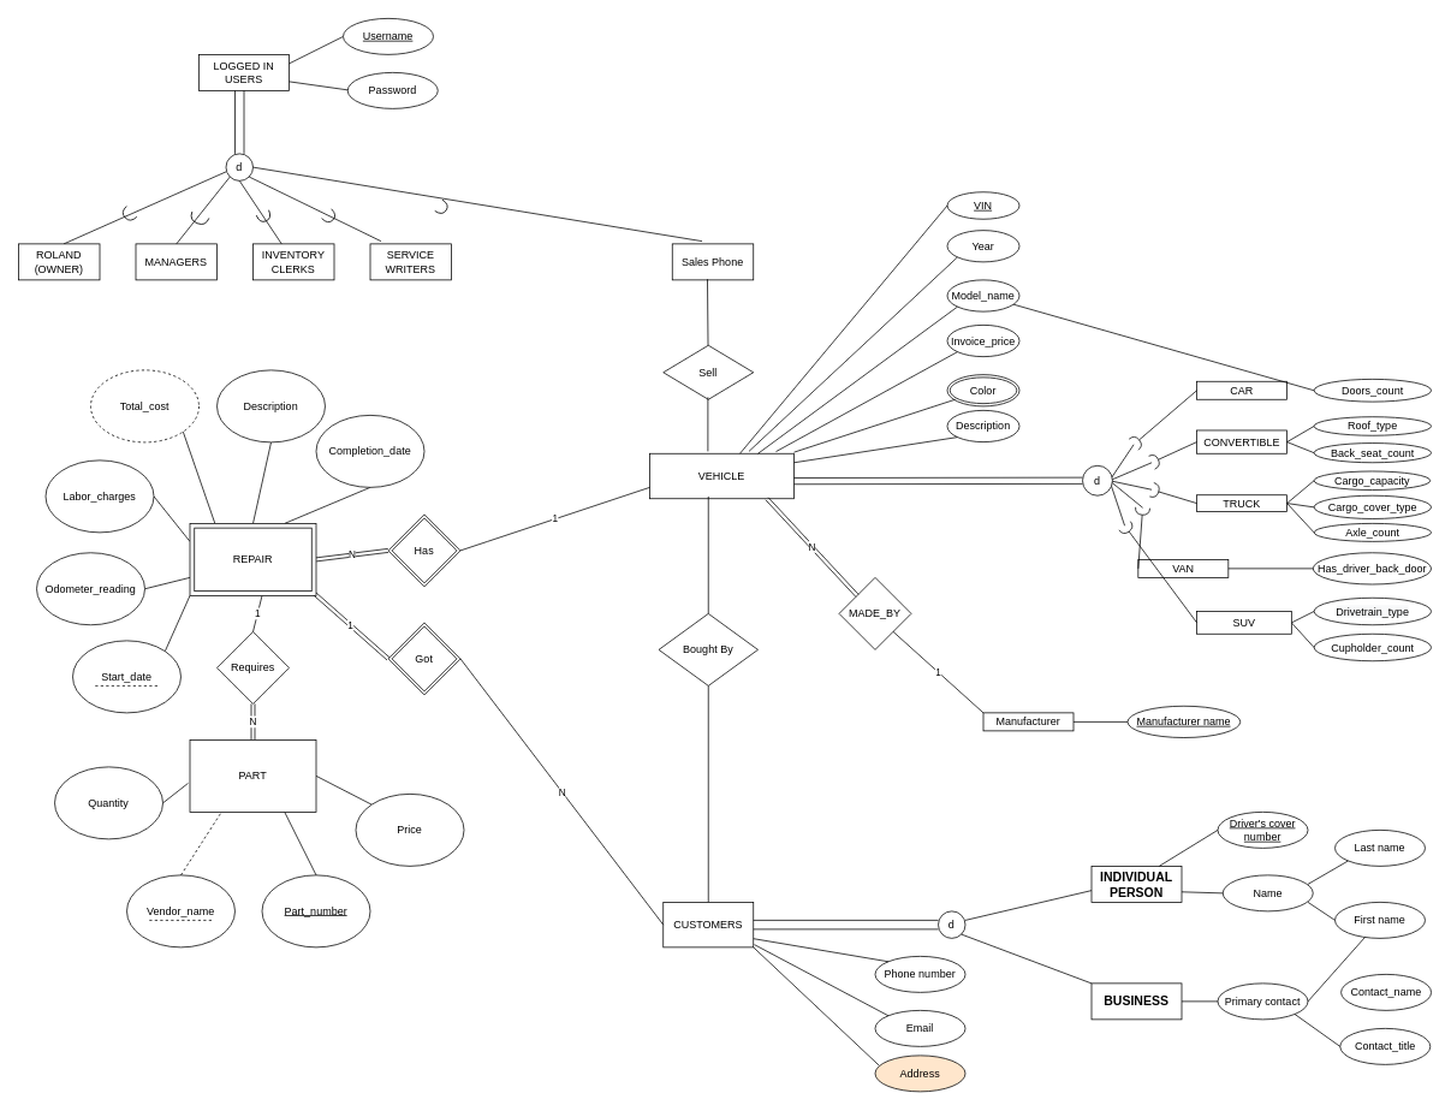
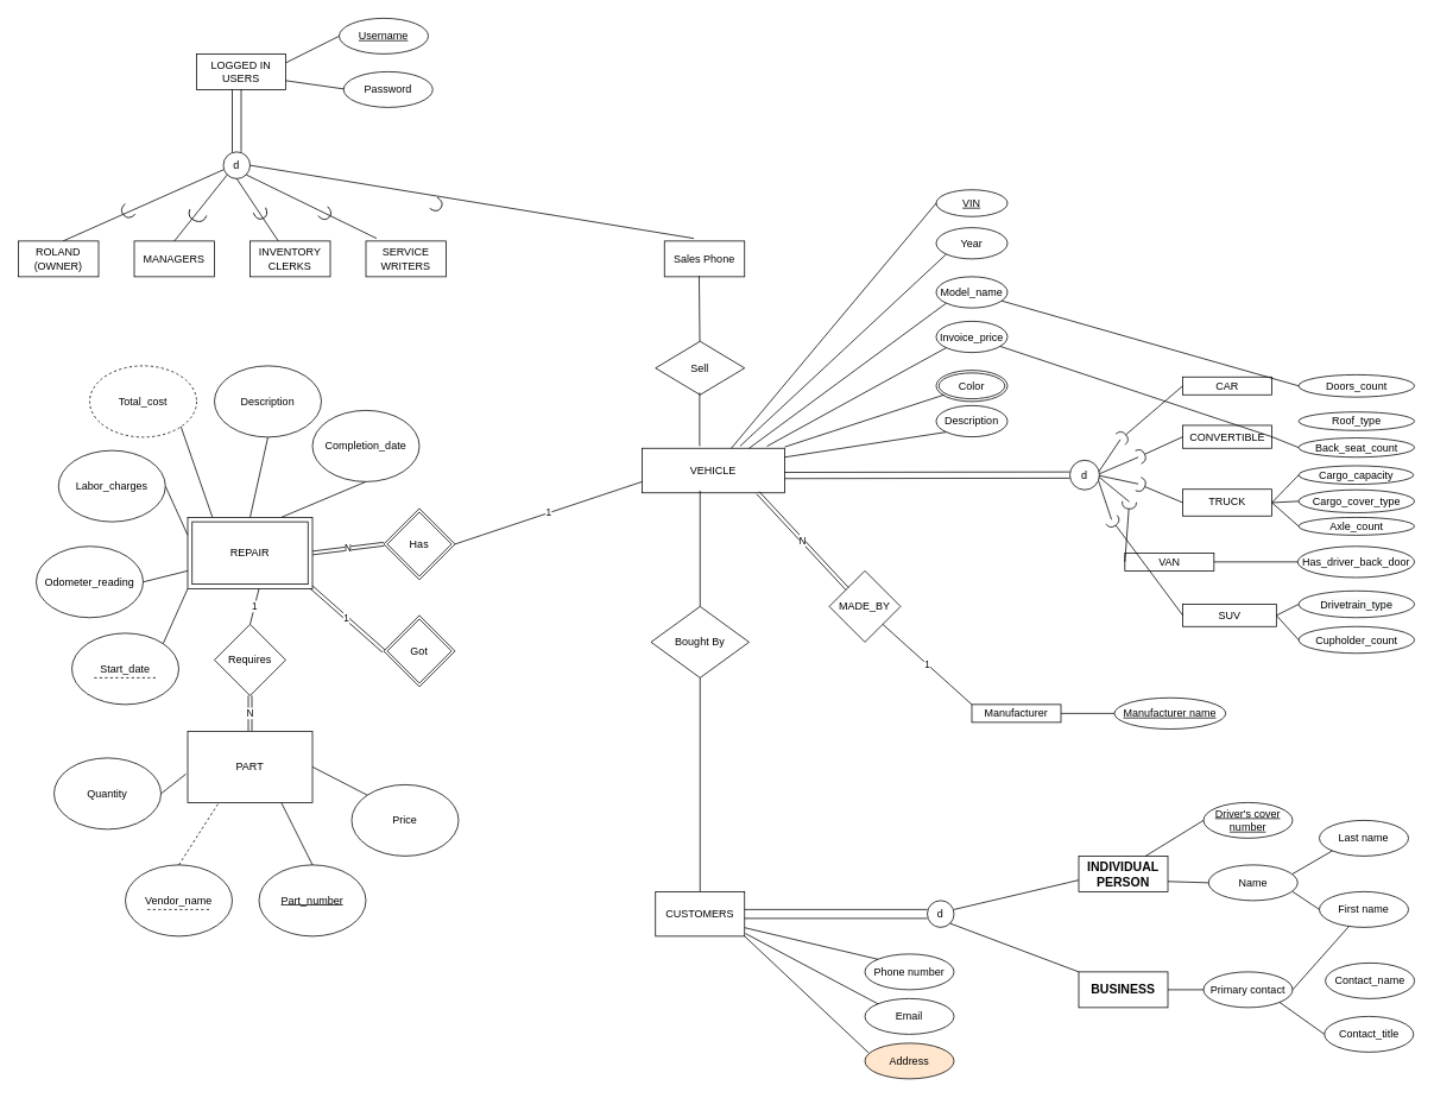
- <mxCell id="48" value="" style="endArrow=none;html=1;entryX=0;entryY=0.5;entryDx=0;entryDy=0;exitX=1;exitY=0.5;exitDx=0;exitDy=0;" edge="1" parent="1" source="46" target="30"><mxGeometry width="50" height="50" relative="1" as="geometry"><mxPoint x="1396.78" y="524.06" as="sourcePoint" /><mxPoint x="1446.78" y="474.06" as="targetPoint" /></mxGeometry></mxCell>
+ <mxCell id="48" value="" style="endArrow=none;html=1;exitX=1;exitY=0.5;exitDx=0;exitDy=0;" edge="1" parent="1" source="46" target="70"><mxGeometry width="50" height="50" relative="1" as="geometry"><mxPoint x="1396.78" y="524.06" as="sourcePoint" /><mxPoint x="1446.78" y="474.06" as="targetPoint" /></mxGeometry></mxCell>
- <mxCell id="124" value="Labor_charges" style="ellipse;whiteSpace=wrap;html=1;" vertex="1" parent="1"><mxGeometry x="50" y="510" width="120" height="80" as="geometry" /></mxCell>
+ <mxCell id="124" value="Labor_charges" style="ellipse;whiteSpace=wrap;html=1;" vertex="1" parent="1"><mxGeometry x="65" y="505" width="120" height="80" as="geometry" /></mxCell>
- <mxCell id="42" value="TRUCK" style="whiteSpace=wrap;html=1;align=center;direction=east;" vertex="1" parent="1"><mxGeometry x="1326.78" y="548.48" width="100" height="18.3" as="geometry" /></mxCell>
+ <mxCell id="42" value="TRUCK" style="whiteSpace=wrap;html=1;align=center;direction=east;" vertex="1" parent="1"><mxGeometry x="1326.78" y="548.48" width="100" height="30" as="geometry" /></mxCell>
- <mxCell id="134" value="N" style="edgeStyle=none;rounded=0;orthogonalLoop=1;jettySize=auto;html=1;exitX=1;exitY=0.5;exitDx=0;exitDy=0;endArrow=none;endFill=0;entryX=0;entryY=0.5;entryDx=0;entryDy=0;" edge="1" parent="1" source="135" target="67"><mxGeometry relative="1" as="geometry"><mxPoint x="730" y="1020" as="targetPoint" /></mxGeometry></mxCell>
- <mxCell id="108" value="Phone number" style="ellipse;whiteSpace=wrap;html=1;align=center;strokeColor=#000000;" vertex="1" parent="1"><mxGeometry x="970" y="1060" width="100" height="40" as="geometry" /></mxCell>
+ <mxCell id="108" value="Phone number" style="ellipse;whiteSpace=wrap;html=1;align=center;strokeColor=#000000;" vertex="1" parent="1"><mxGeometry x="970" y="1070" width="100" height="40" as="geometry" /></mxCell>
